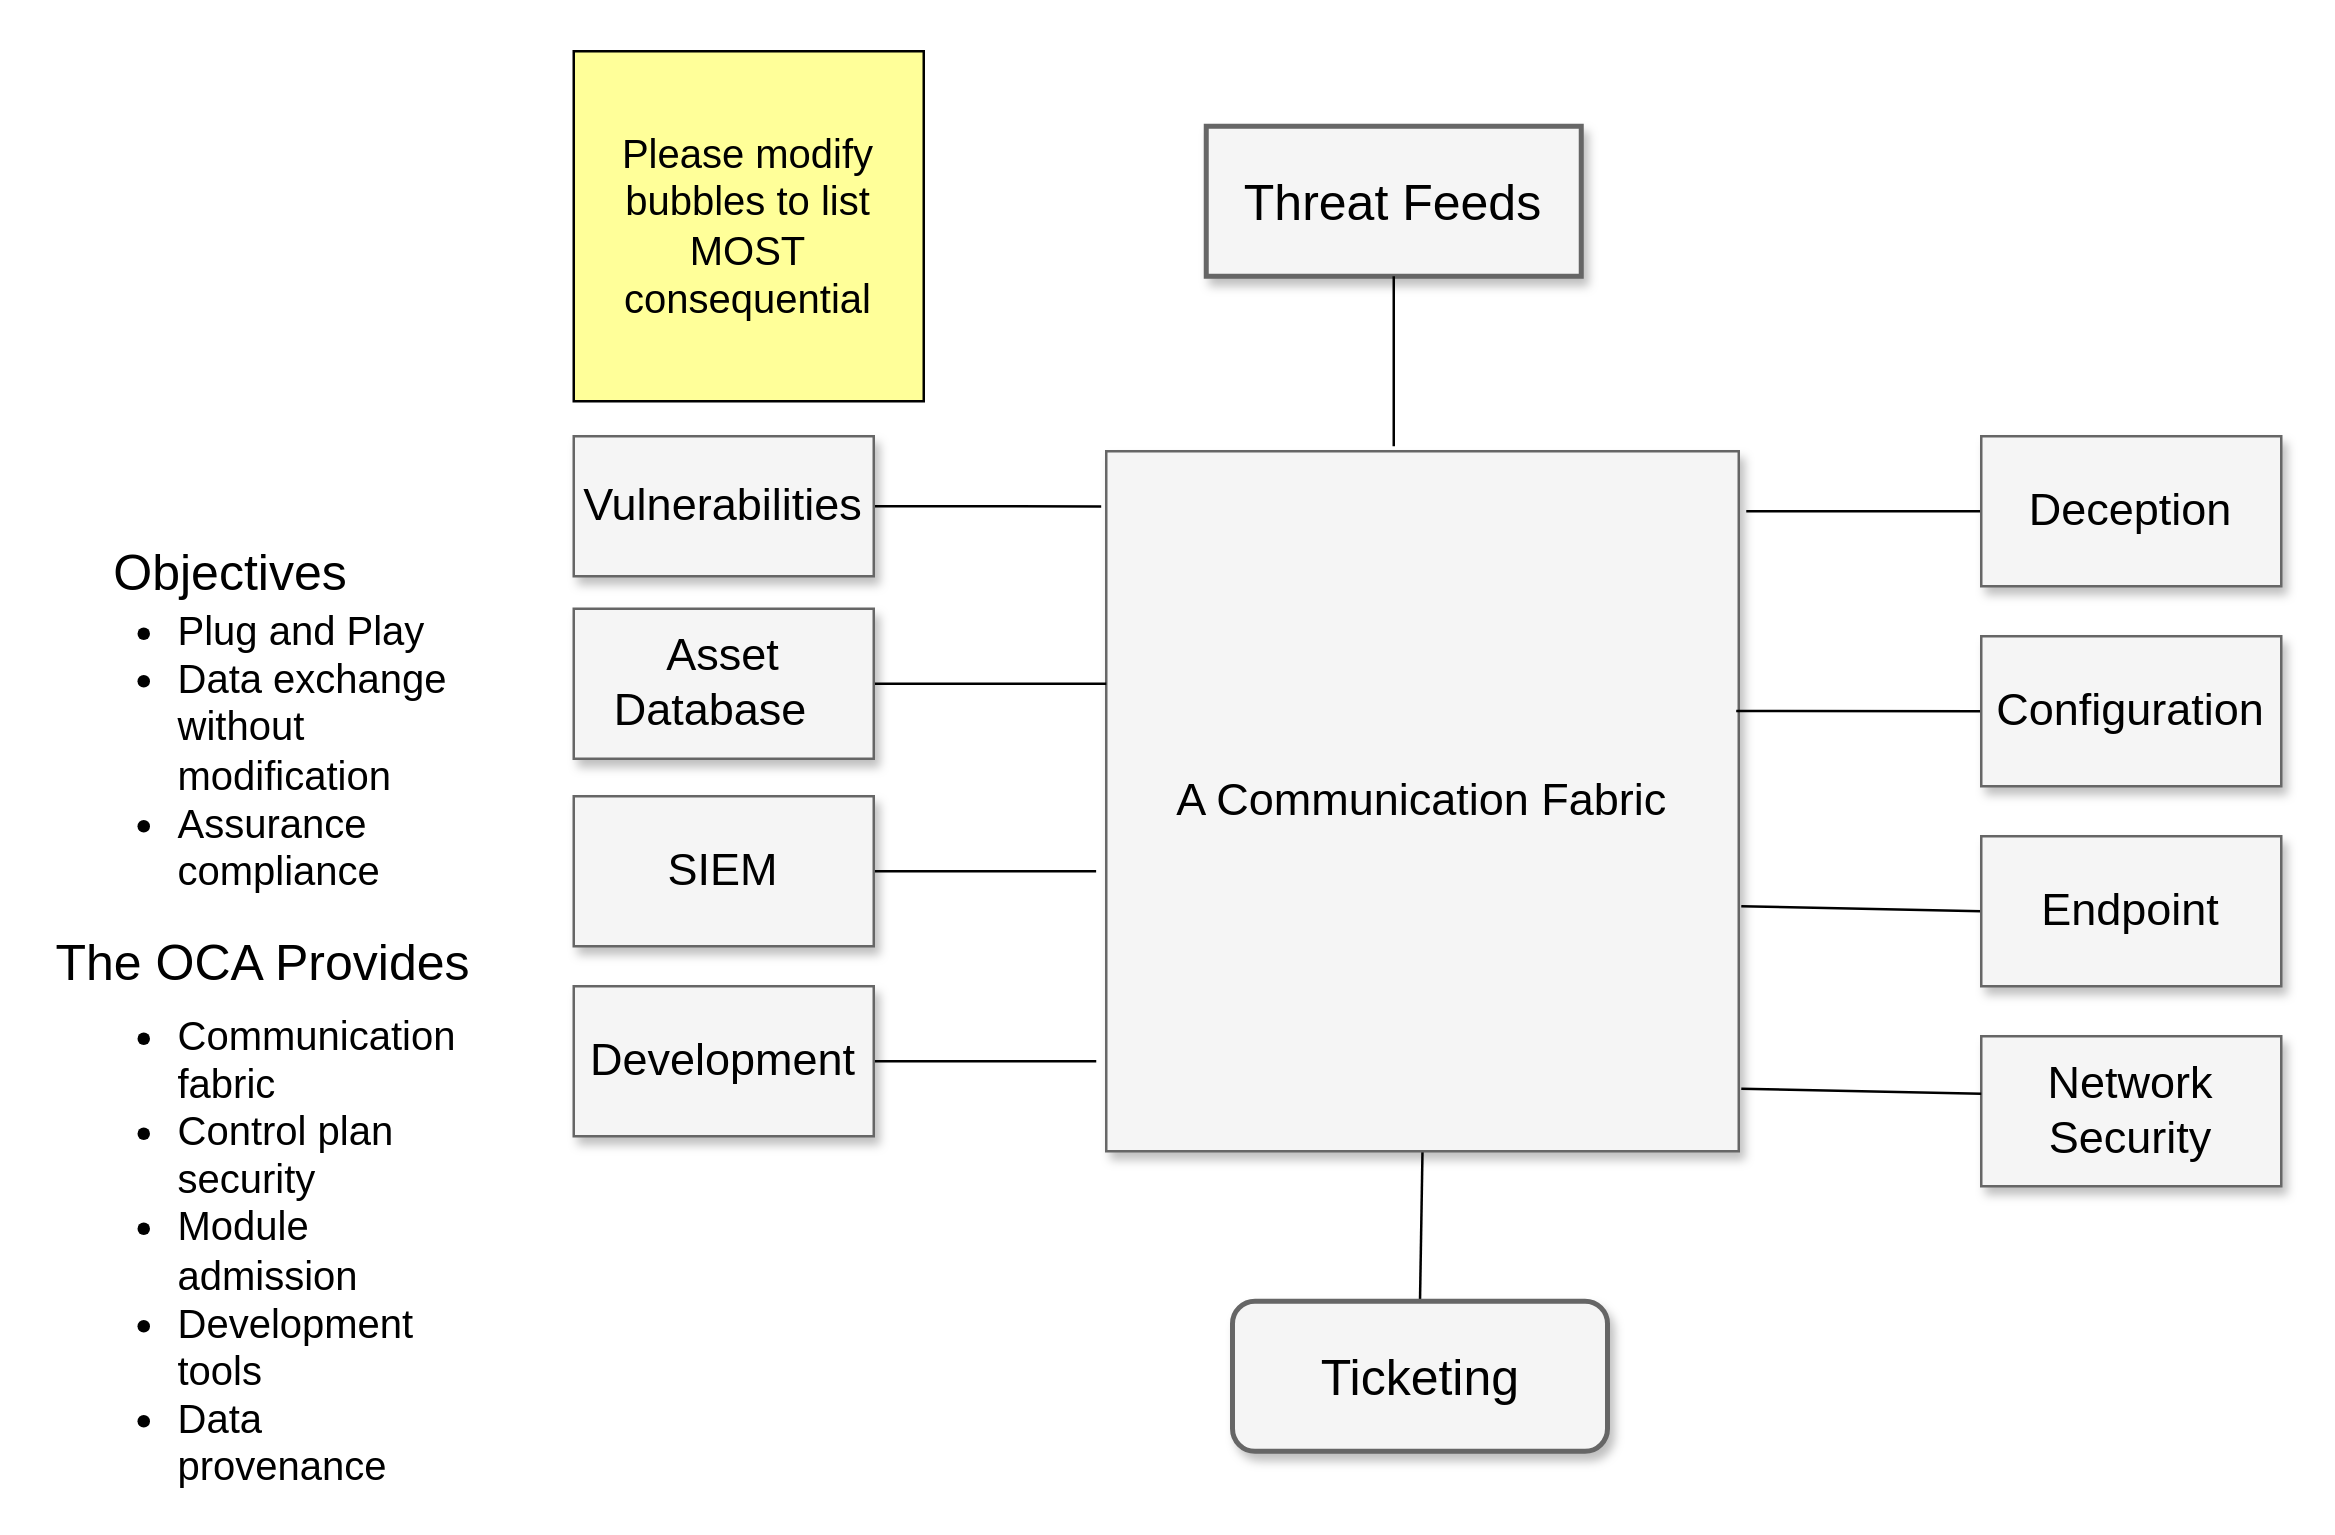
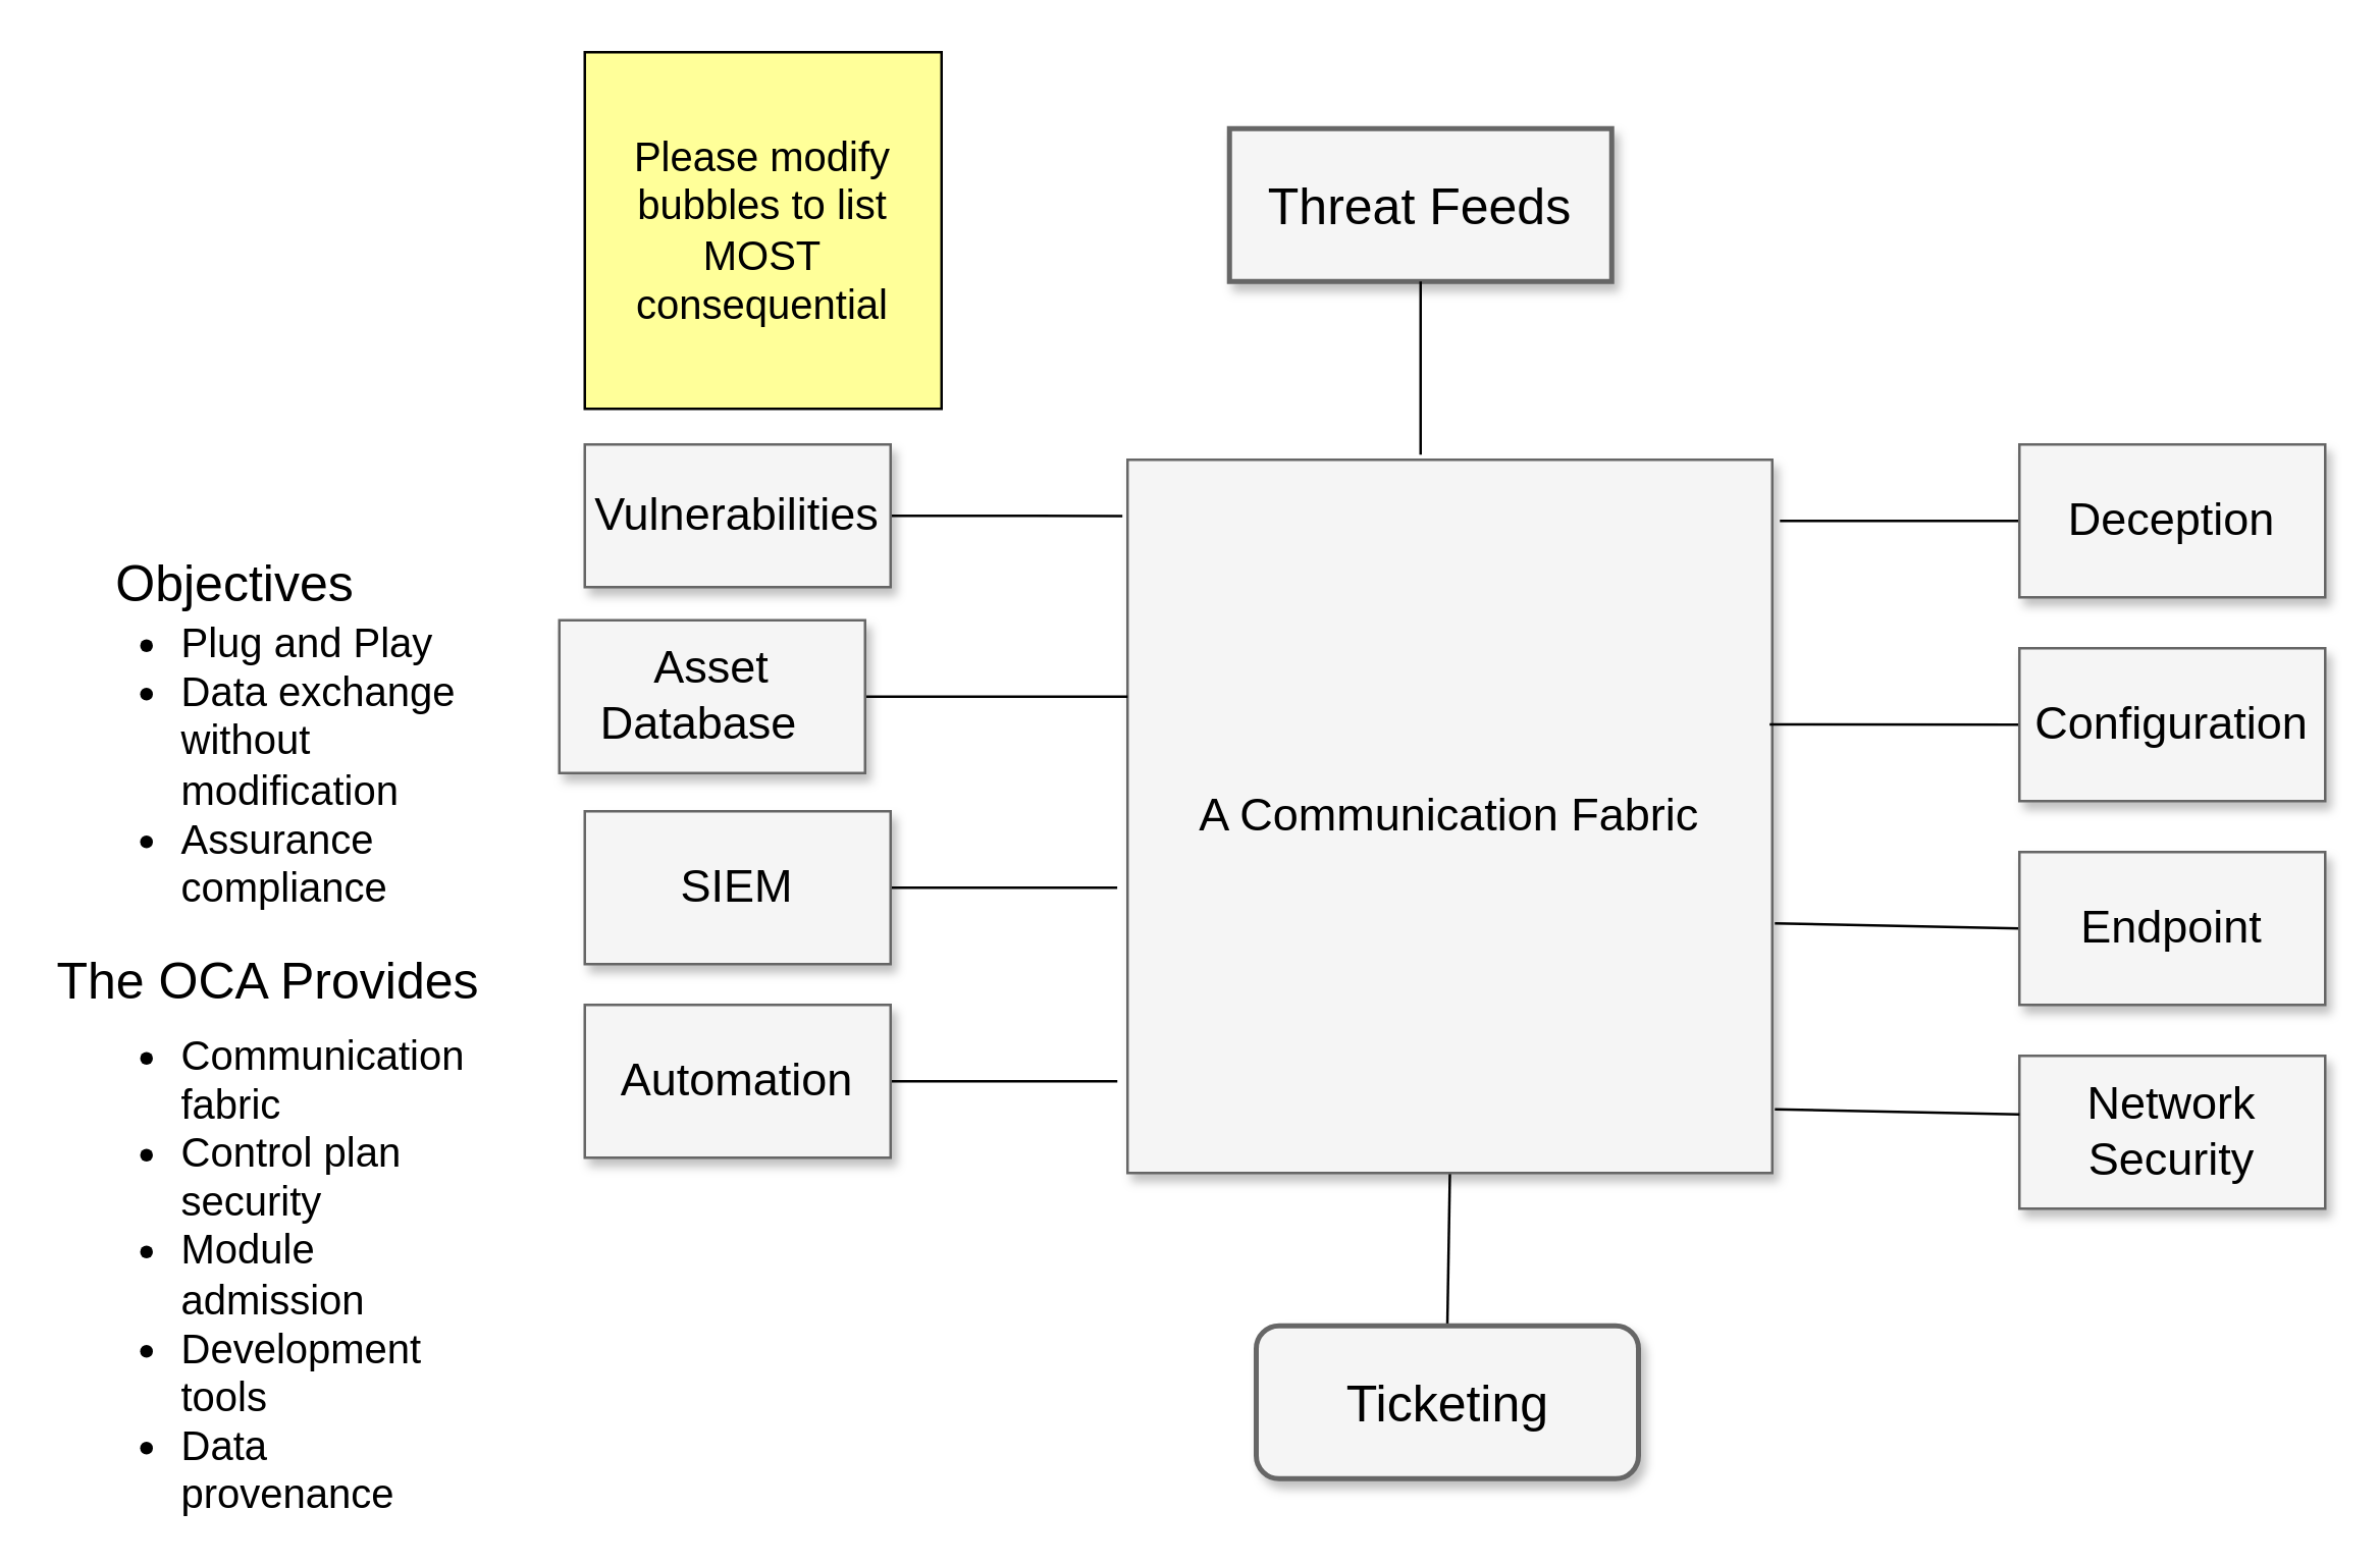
- <mxCell id="19" value="Asset Database &amp;nbsp;" style="whiteSpace=wrap;html=1;shadow=1;fontSize=18;fillColor=#f5f5f5;strokeColor=#666666;" parent="1" vertex="1"><mxGeometry x="229" y="243" width="120" height="60" as="geometry" /></mxCell>
+ <mxCell id="19" value="Asset Database &amp;nbsp;" style="whiteSpace=wrap;html=1;shadow=1;fontSize=18;fillColor=#f5f5f5;strokeColor=#666666;" parent="1" vertex="1"><mxGeometry x="219" y="243" width="120" height="60" as="geometry" /></mxCell>
- <mxCell id="24" value="Development" style="whiteSpace=wrap;html=1;shadow=1;fontSize=18;fillColor=#f5f5f5;strokeColor=#666666;" vertex="1" parent="1"><mxGeometry x="229" y="394" width="120" height="60" as="geometry" /></mxCell>
+ <mxCell id="24" value="Automation" style="whiteSpace=wrap;html=1;shadow=1;fontSize=18;fillColor=#f5f5f5;strokeColor=#666666;" vertex="1" parent="1"><mxGeometry x="229" y="394" width="120" height="60" as="geometry" /></mxCell>
